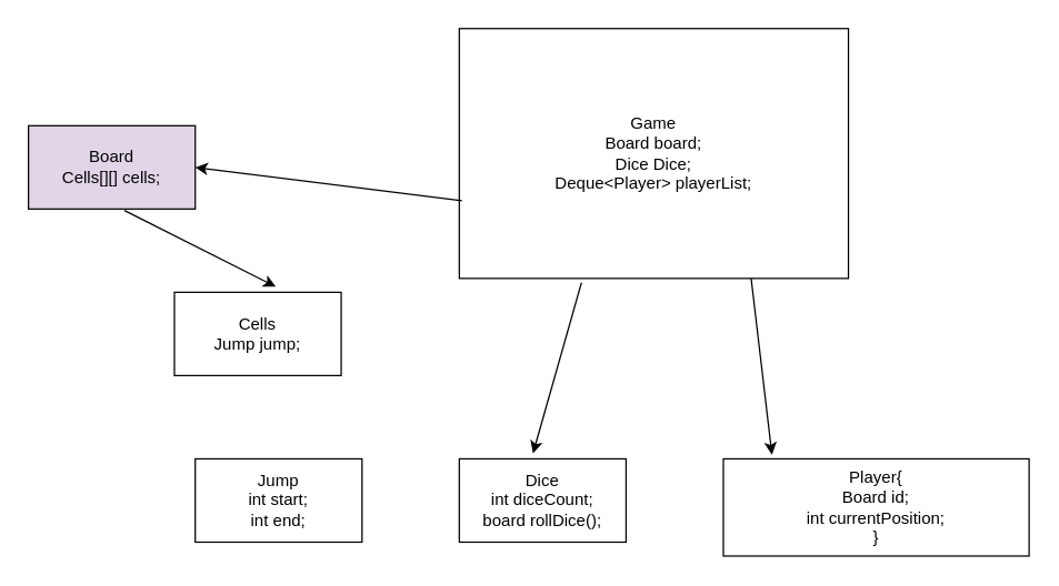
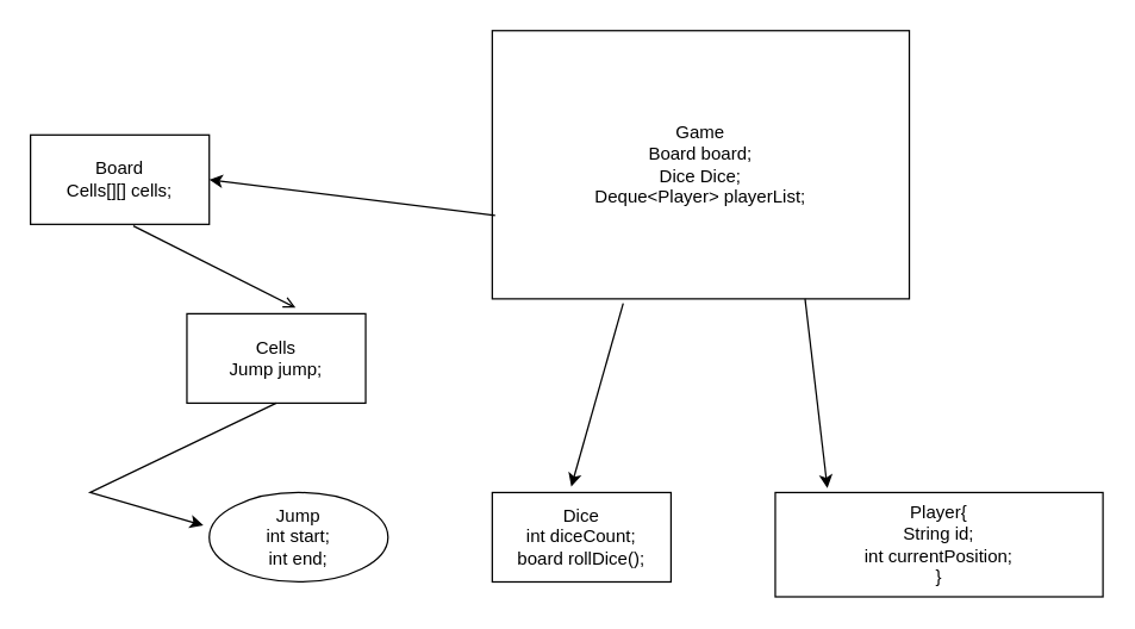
- <mxCell id="6" value="Board&lt;div&gt;Cells[][] cells;&lt;/div&gt;" style="rounded=0;whiteSpace=wrap;html=1;fillColor=#e1d5e7;" vertex="1" parent="1"><mxGeometry x="20" y="90" width="120" height="60" as="geometry" /></mxCell>
+ <mxCell id="6" value="Board&lt;div&gt;Cells[][] cells;&lt;/div&gt;" style="rounded=0;whiteSpace=wrap;html=1;" vertex="1" parent="1"><mxGeometry x="20" y="90" width="120" height="60" as="geometry" /></mxCell>
- <mxCell id="12" value="" style="endArrow=classic;html=1;rounded=0;entryX=0.608;entryY=-0.067;entryDx=0;entryDy=0;entryPerimeter=0;exitX=0.575;exitY=1.017;exitDx=0;exitDy=0;exitPerimeter=0;" edge="1" parent="1" source="6" target="5"><mxGeometry width="50" height="50" relative="1" as="geometry"><mxPoint x="360" y="250" as="sourcePoint" /><mxPoint x="410" y="200" as="targetPoint" /></mxGeometry></mxCell>
+ <mxCell id="12" value="" style="endArrow=open;html=1;rounded=0;entryX=0.608;entryY=-0.067;entryDx=0;entryDy=0;entryPerimeter=0;exitX=0.575;exitY=1.017;exitDx=0;exitDy=0;exitPerimeter=0;" edge="1" parent="1" source="6" target="5"><mxGeometry width="50" height="50" relative="1" as="geometry"><mxPoint x="360" y="250" as="sourcePoint" /><mxPoint x="410" y="200" as="targetPoint" /></mxGeometry></mxCell>
+ <mxCell id="11" value="" style="endArrow=classic;html=1;rounded=0;exitX=0.5;exitY=1;exitDx=0;exitDy=0;entryX=-0.033;entryY=0.367;entryDx=0;entryDy=0;entryPerimeter=0;" edge="1" parent="1" source="5" target="4"><mxGeometry width="50" height="50" relative="1" as="geometry"><mxPoint x="360" y="250" as="sourcePoint" /><mxPoint x="410" y="200" as="targetPoint" /><Array as="points"><mxPoint x="60" y="330" /></Array></mxGeometry></mxCell>
- <mxCell id="4" value="Jump&lt;div&gt;int start;&lt;/div&gt;&lt;div&gt;int end;&lt;/div&gt;" style="rounded=0;whiteSpace=wrap;html=1;" vertex="1" parent="1"><mxGeometry x="140" y="330" width="120" height="60" as="geometry" /></mxCell>
+ <mxCell id="4" value="Jump&lt;div&gt;int start;&lt;/div&gt;&lt;div&gt;int end;&lt;/div&gt;" style="ellipse;whiteSpace=wrap;html=1;" vertex="1" parent="1"><mxGeometry x="140" y="330" width="120" height="60" as="geometry" /></mxCell>
- <mxCell id="2" value="Player{&lt;div&gt;Board id;&lt;/div&gt;&lt;div&gt;int currentPosition;&lt;/div&gt;&lt;div&gt;}&lt;/div&gt;" style="rounded=0;whiteSpace=wrap;html=1;" vertex="1" parent="1"><mxGeometry x="520" y="330" width="220" height="70" as="geometry" /></mxCell>
+ <mxCell id="2" value="Player{&lt;div&gt;String id;&lt;/div&gt;&lt;div&gt;int currentPosition;&lt;/div&gt;&lt;div&gt;}&lt;/div&gt;" style="rounded=0;whiteSpace=wrap;html=1;" vertex="1" parent="1"><mxGeometry x="520" y="330" width="220" height="70" as="geometry" /></mxCell>
